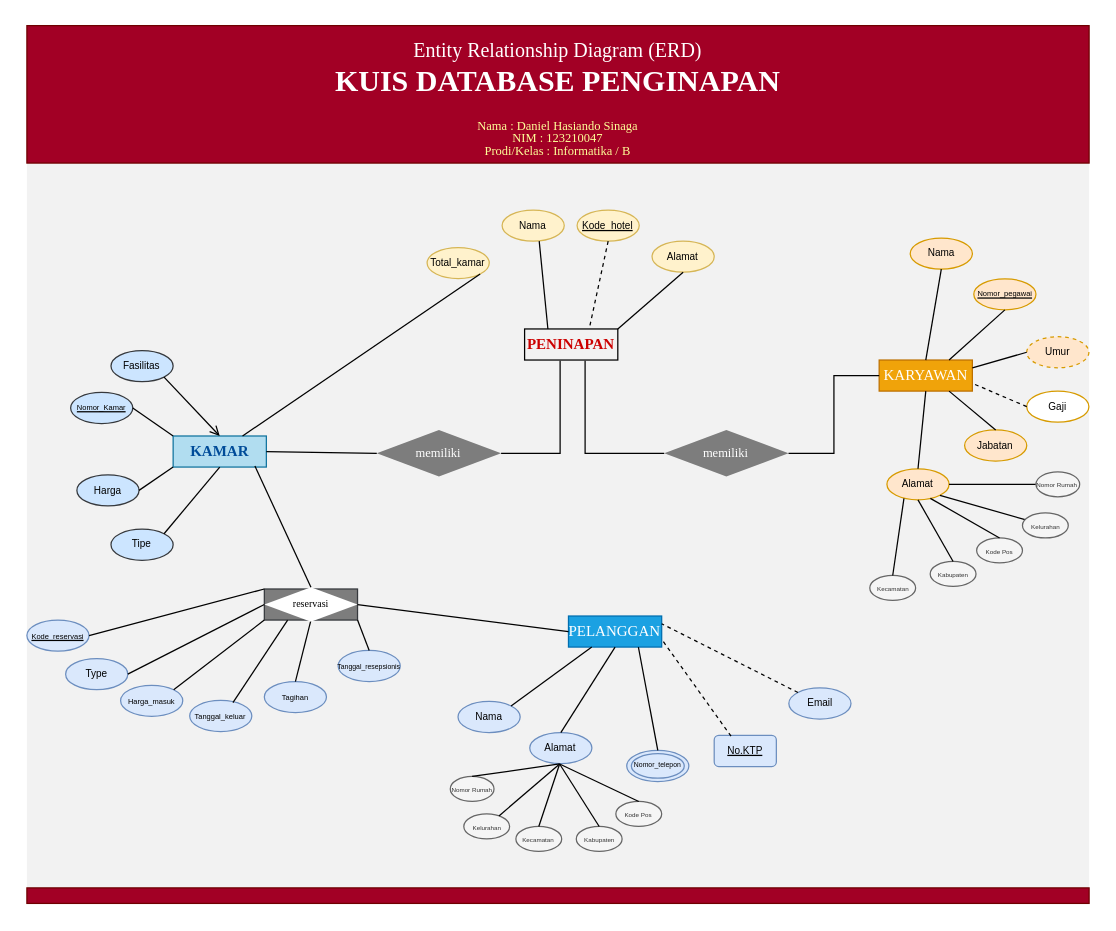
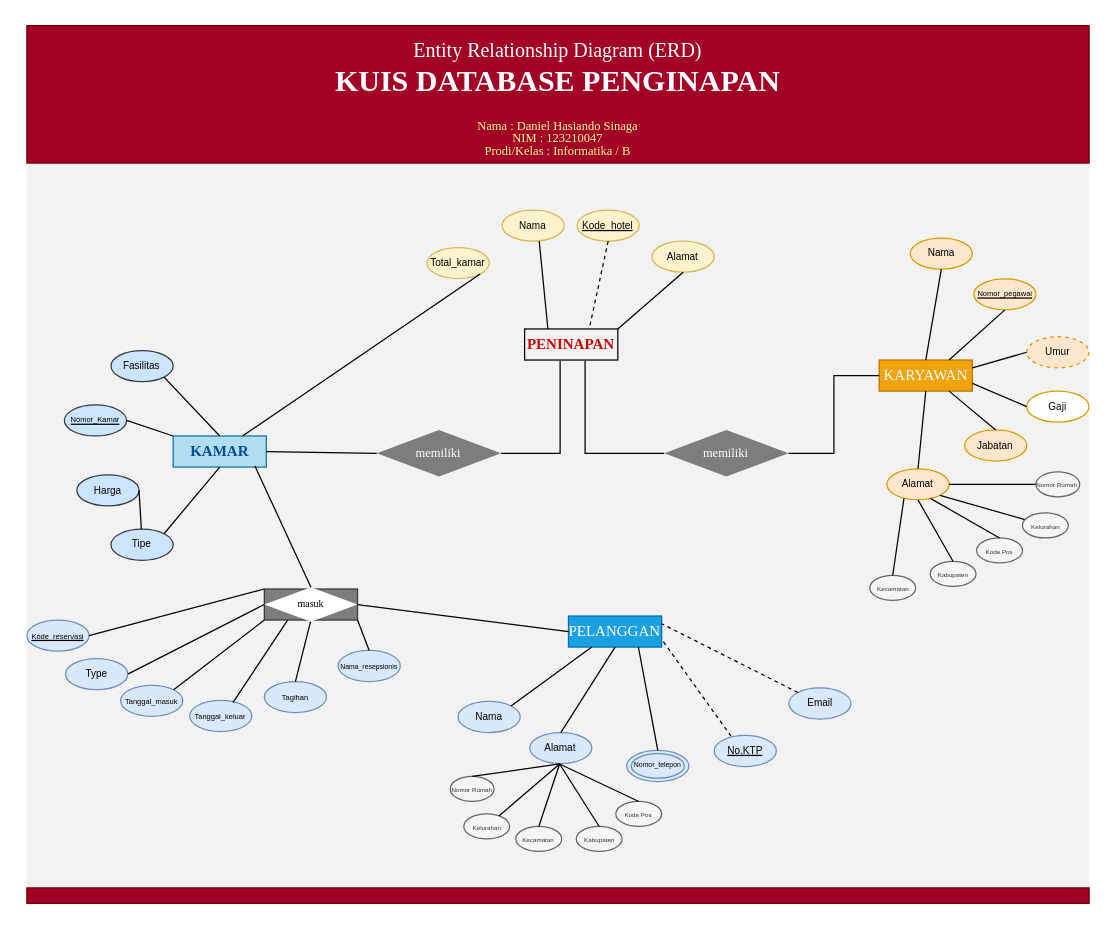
- <mxCell id="21" value="" style="endArrow=none;html=1;entryX=1;entryY=0.75;entryDx=0;entryDy=0;exitX=0;exitY=0.5;exitDx=0;exitDy=0;fillColor=#ffe6cc;strokeColor=#000000;dashed=1;" parent="1" source="15" target="9" edge="1"><mxGeometry width="50" height="50" relative="1" as="geometry"><mxPoint x="640.837" y="36.252" as="sourcePoint" /><mxPoint x="671.918" y="5.171" as="targetPoint" /></mxGeometry></mxCell>
+ <mxCell id="21" value="" style="endArrow=none;html=1;entryX=1;entryY=0.75;entryDx=0;entryDy=0;exitX=0;exitY=0.5;exitDx=0;exitDy=0;fillColor=#ffe6cc;strokeColor=#000000;" parent="1" source="15" target="9" edge="1"><mxGeometry width="50" height="50" relative="1" as="geometry"><mxPoint x="640.837" y="36.252" as="sourcePoint" /><mxPoint x="671.918" y="5.171" as="targetPoint" /></mxGeometry></mxCell>
- <mxCell id="32" value="&lt;u style=&quot;font-size: 6px;&quot;&gt;&lt;font style=&quot;font-size: 6px;&quot;&gt;Nomor_Kamar&lt;/font&gt;&lt;/u&gt;" style="ellipse;whiteSpace=wrap;html=1;rounded=0;fillColor=#cce5ff;strokeColor=#36393d;fontSize=6;" parent="26" vertex="1"><mxGeometry x="5" y="33.514" width="49.73" height="24.865" as="geometry" /></mxCell>
+ <mxCell id="32" value="&lt;u style=&quot;font-size: 6px;&quot;&gt;&lt;font style=&quot;font-size: 6px;&quot;&gt;Nomor_Kamar&lt;/font&gt;&lt;/u&gt;" style="ellipse;whiteSpace=wrap;html=1;rounded=0;fillColor=#cce5ff;strokeColor=#36393d;fontSize=6;" parent="26" vertex="1"><mxGeometry y="43.514" width="49.73" height="24.865" as="geometry" /></mxCell>
- <mxCell id="31" value="" style="endArrow=open;html=1;entryX=0.5;entryY=0;entryDx=0;entryDy=0;exitX=1;exitY=1;exitDx=0;exitDy=0;" parent="26" source="29" target="27" edge="1"><mxGeometry width="50" height="50" relative="1" as="geometry"><mxPoint x="230.001" y="-151.892" as="sourcePoint" /><mxPoint x="261.082" y="-182.973" as="targetPoint" /></mxGeometry></mxCell>
+ <mxCell id="31" value="" style="endArrow=none;html=1;entryX=0.5;entryY=0;entryDx=0;entryDy=0;exitX=1;exitY=1;exitDx=0;exitDy=0;" parent="26" source="29" target="27" edge="1"><mxGeometry width="50" height="50" relative="1" as="geometry"><mxPoint x="230.001" y="-151.892" as="sourcePoint" /><mxPoint x="261.082" y="-182.973" as="targetPoint" /></mxGeometry></mxCell>
- <mxCell id="34" value="" style="endArrow=none;html=1;entryX=0;entryY=1;entryDx=0;entryDy=0;exitX=1;exitY=0.5;exitDx=0;exitDy=0;fontSize=8;" parent="26" source="33" target="27" edge="1"><mxGeometry width="50" height="50" relative="1" as="geometry"><mxPoint x="223.784" y="-158.108" as="sourcePoint" /><mxPoint x="254.866" y="-189.189" as="targetPoint" /></mxGeometry></mxCell>
+ <mxCell id="34" value="" style="endArrow=none;html=1;exitX=1;exitY=0.5;exitDx=0;exitDy=0;fontSize=8;" parent="26" source="33" target="28" edge="1"><mxGeometry width="50" height="50" relative="1" as="geometry"><mxPoint x="223.784" y="-158.108" as="sourcePoint" /><mxPoint x="254.866" y="-189.189" as="targetPoint" /></mxGeometry></mxCell>
- <mxCell id="55" value="&lt;span style=&quot;font-family: &amp;#34;lucida console&amp;#34;&quot;&gt;&lt;font style=&quot;font-size: 8px&quot;&gt;reservasi&lt;/font&gt;&lt;/span&gt;" style="rhombus;whiteSpace=wrap;html=1;fontSize=7;verticalAlign=middle;strokeColor=none;" parent="49" vertex="1"><mxGeometry x="0.001" y="79.378" width="74.59" height="27.74" as="geometry" /></mxCell>
+ <mxCell id="55" value="&lt;span style=&quot;font-family: &amp;#34;lucida console&amp;#34;&quot;&gt;&lt;font style=&quot;font-size: 8px&quot;&gt;masuk&lt;/font&gt;&lt;/span&gt;" style="rhombus;whiteSpace=wrap;html=1;fontSize=7;verticalAlign=middle;strokeColor=none;" parent="49" vertex="1"><mxGeometry x="0.001" y="79.378" width="74.59" height="27.74" as="geometry" /></mxCell>
- <mxCell id="52" value="&lt;font style=&quot;font-size: 5.5px&quot;&gt;Tanggal_resepsionis&lt;/font&gt;" style="ellipse;whiteSpace=wrap;html=1;rounded=0;fillColor=#dae8fc;strokeColor=#6c8ebf;fontSize=8;" parent="49" vertex="1"><mxGeometry x="59.059" y="129.997" width="49.73" height="24.865" as="geometry" /></mxCell>
+ <mxCell id="52" value="&lt;font style=&quot;font-size: 5.5px&quot;&gt;Nama_resepsionis&lt;/font&gt;" style="ellipse;whiteSpace=wrap;html=1;rounded=0;fillColor=#dae8fc;strokeColor=#6c8ebf;fontSize=8;" parent="49" vertex="1"><mxGeometry x="59.059" y="129.997" width="49.73" height="24.865" as="geometry" /></mxCell>
- <mxCell id="70" value="&lt;font style=&quot;font-size: 6px&quot;&gt;Harga_masuk&lt;/font&gt;" style="ellipse;whiteSpace=wrap;html=1;rounded=0;fillColor=#dae8fc;strokeColor=#6c8ebf;fontSize=8;" parent="1" vertex="1"><mxGeometry x="95.998" y="547.855" width="49.73" height="24.865" as="geometry" /></mxCell>
+ <mxCell id="70" value="&lt;font style=&quot;font-size: 6px&quot;&gt;Tanggal_masuk&lt;/font&gt;" style="ellipse;whiteSpace=wrap;html=1;rounded=0;fillColor=#dae8fc;strokeColor=#6c8ebf;fontSize=8;" parent="1" vertex="1"><mxGeometry x="95.998" y="547.855" width="49.73" height="24.865" as="geometry" /></mxCell>
- <mxCell id="95" value="&lt;u&gt;No.KTP&lt;/u&gt;" style="whiteSpace=wrap;html=1;fillColor=#dae8fc;strokeColor=#6c8ebf;fontSize=8;rounded=1;" parent="75" vertex="1"><mxGeometry x="205.002" y="95.571" width="49.73" height="24.865" as="geometry" /></mxCell>
+ <mxCell id="95" value="&lt;u&gt;No.KTP&lt;/u&gt;" style="ellipse;whiteSpace=wrap;html=1;rounded=0;fillColor=#dae8fc;strokeColor=#6c8ebf;fontSize=8;" parent="75" vertex="1"><mxGeometry x="205.002" y="95.571" width="49.73" height="24.865" as="geometry" /></mxCell>
